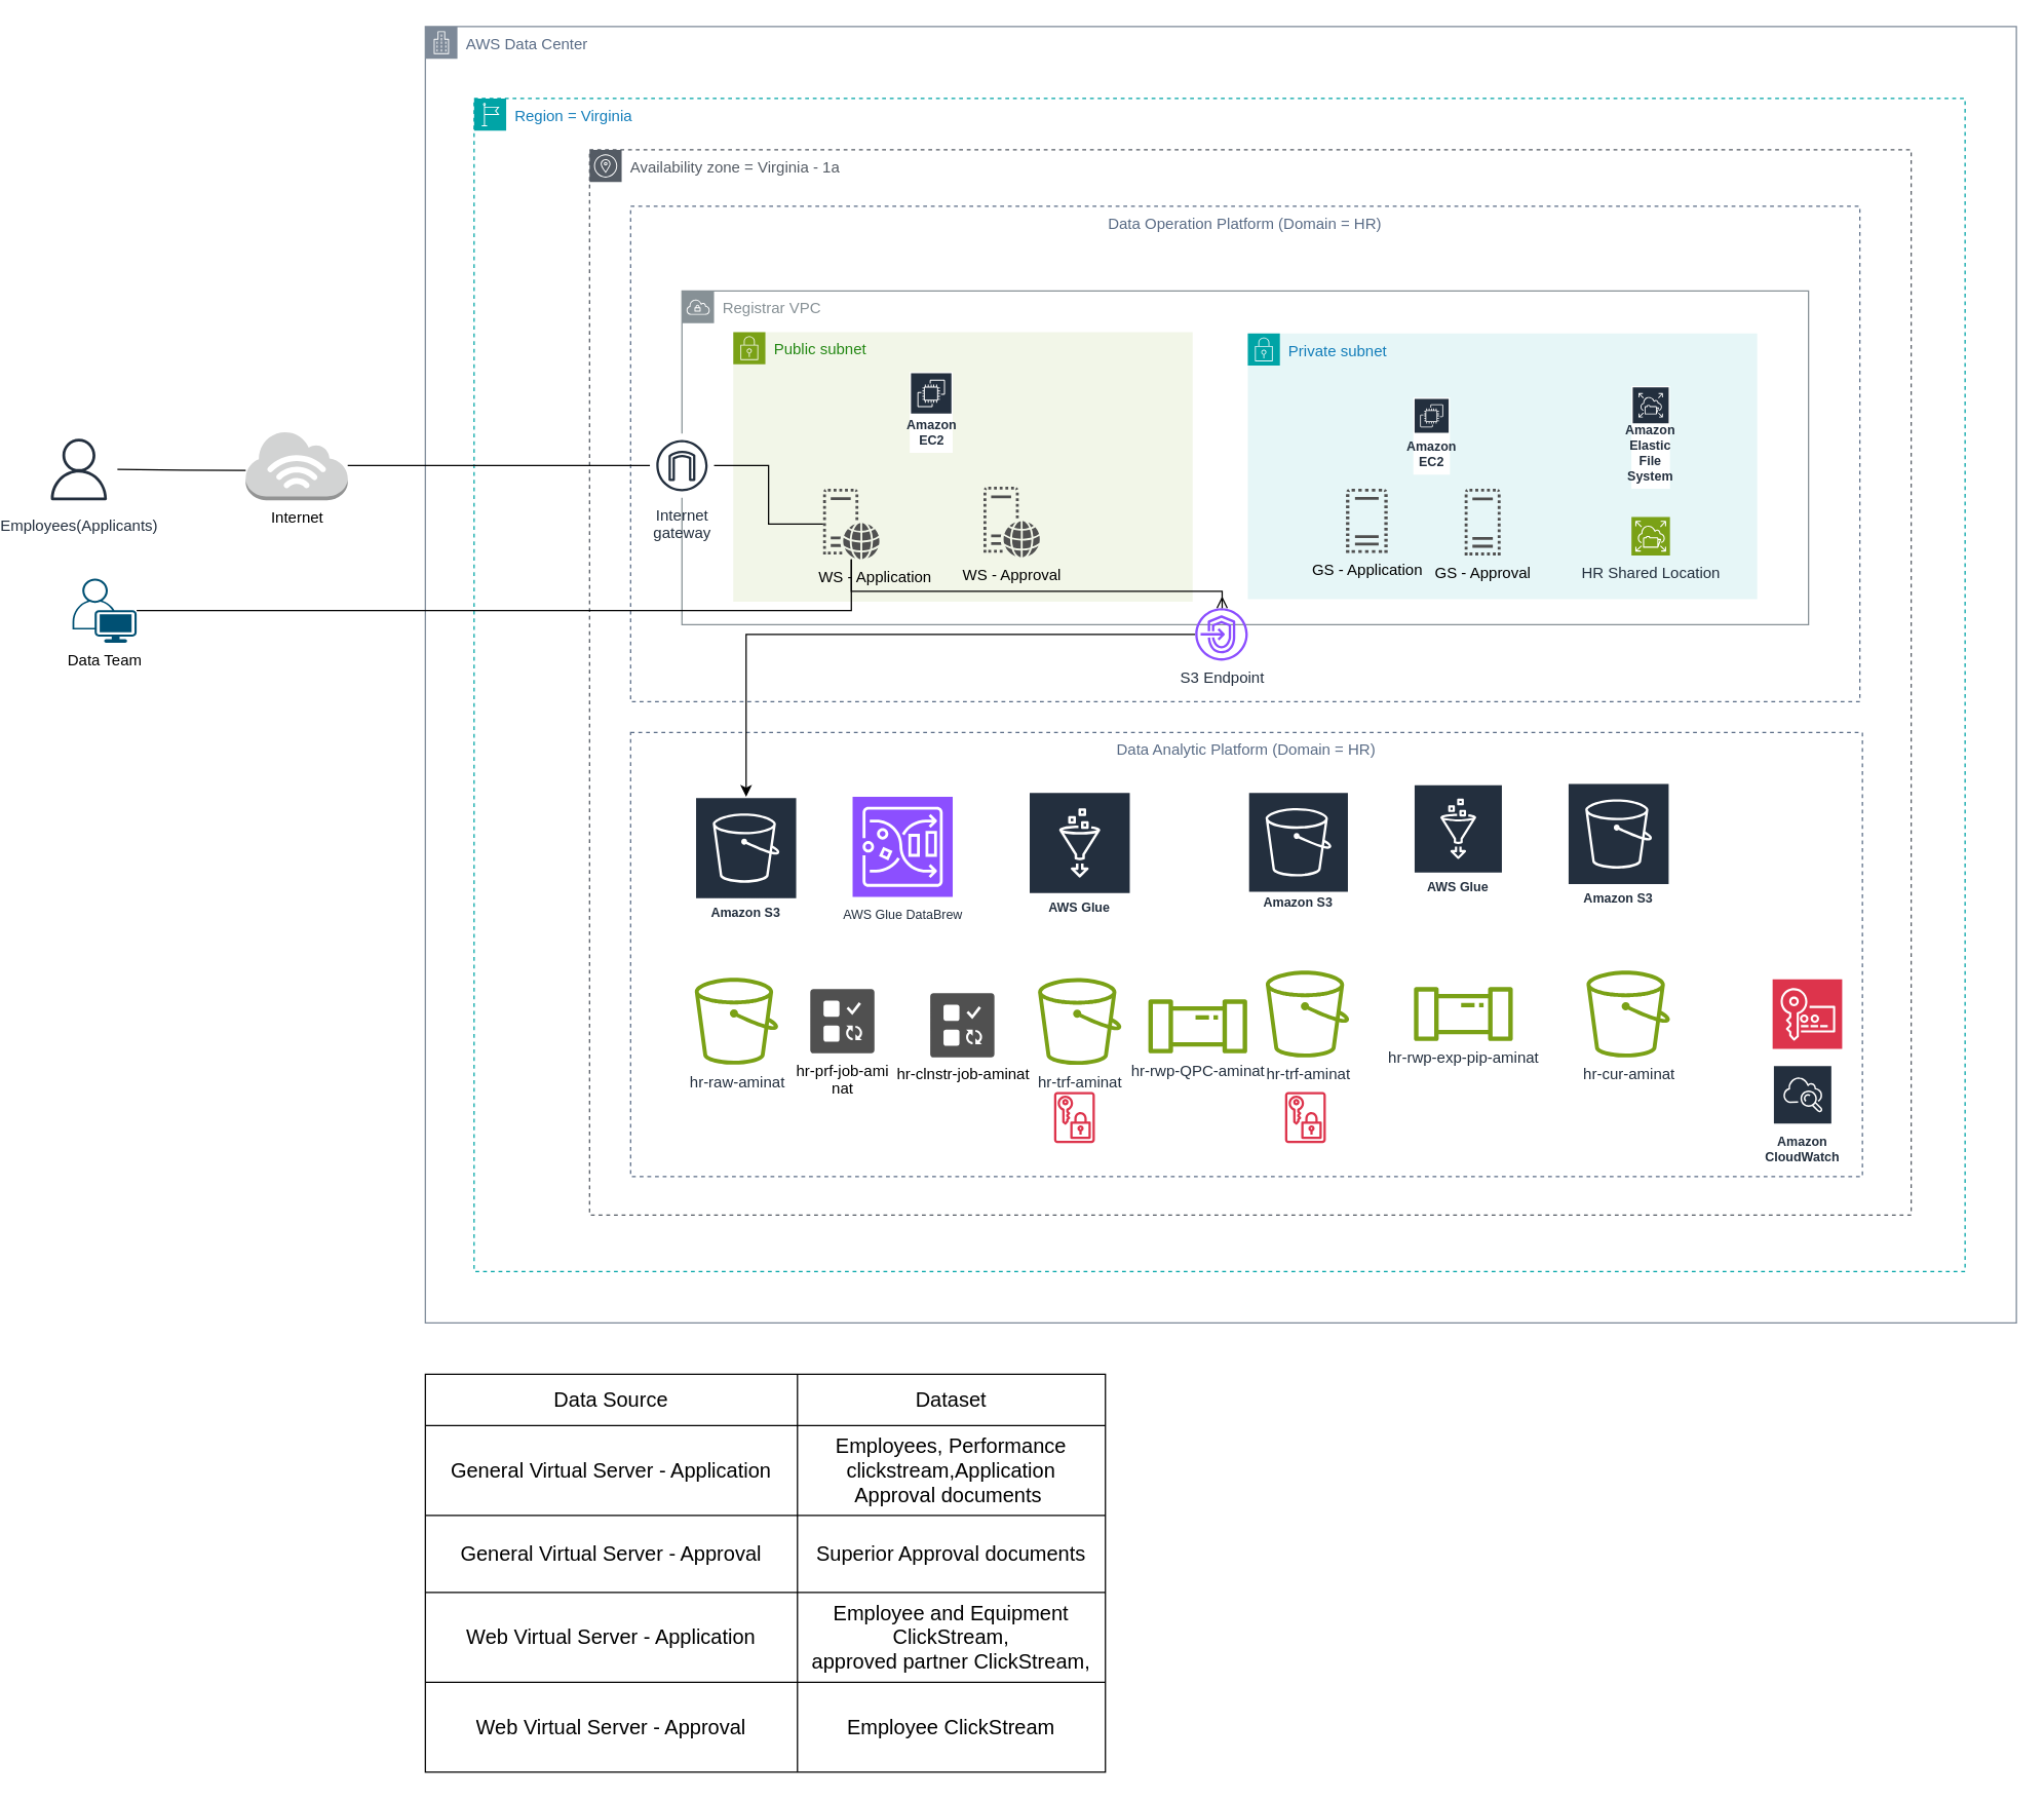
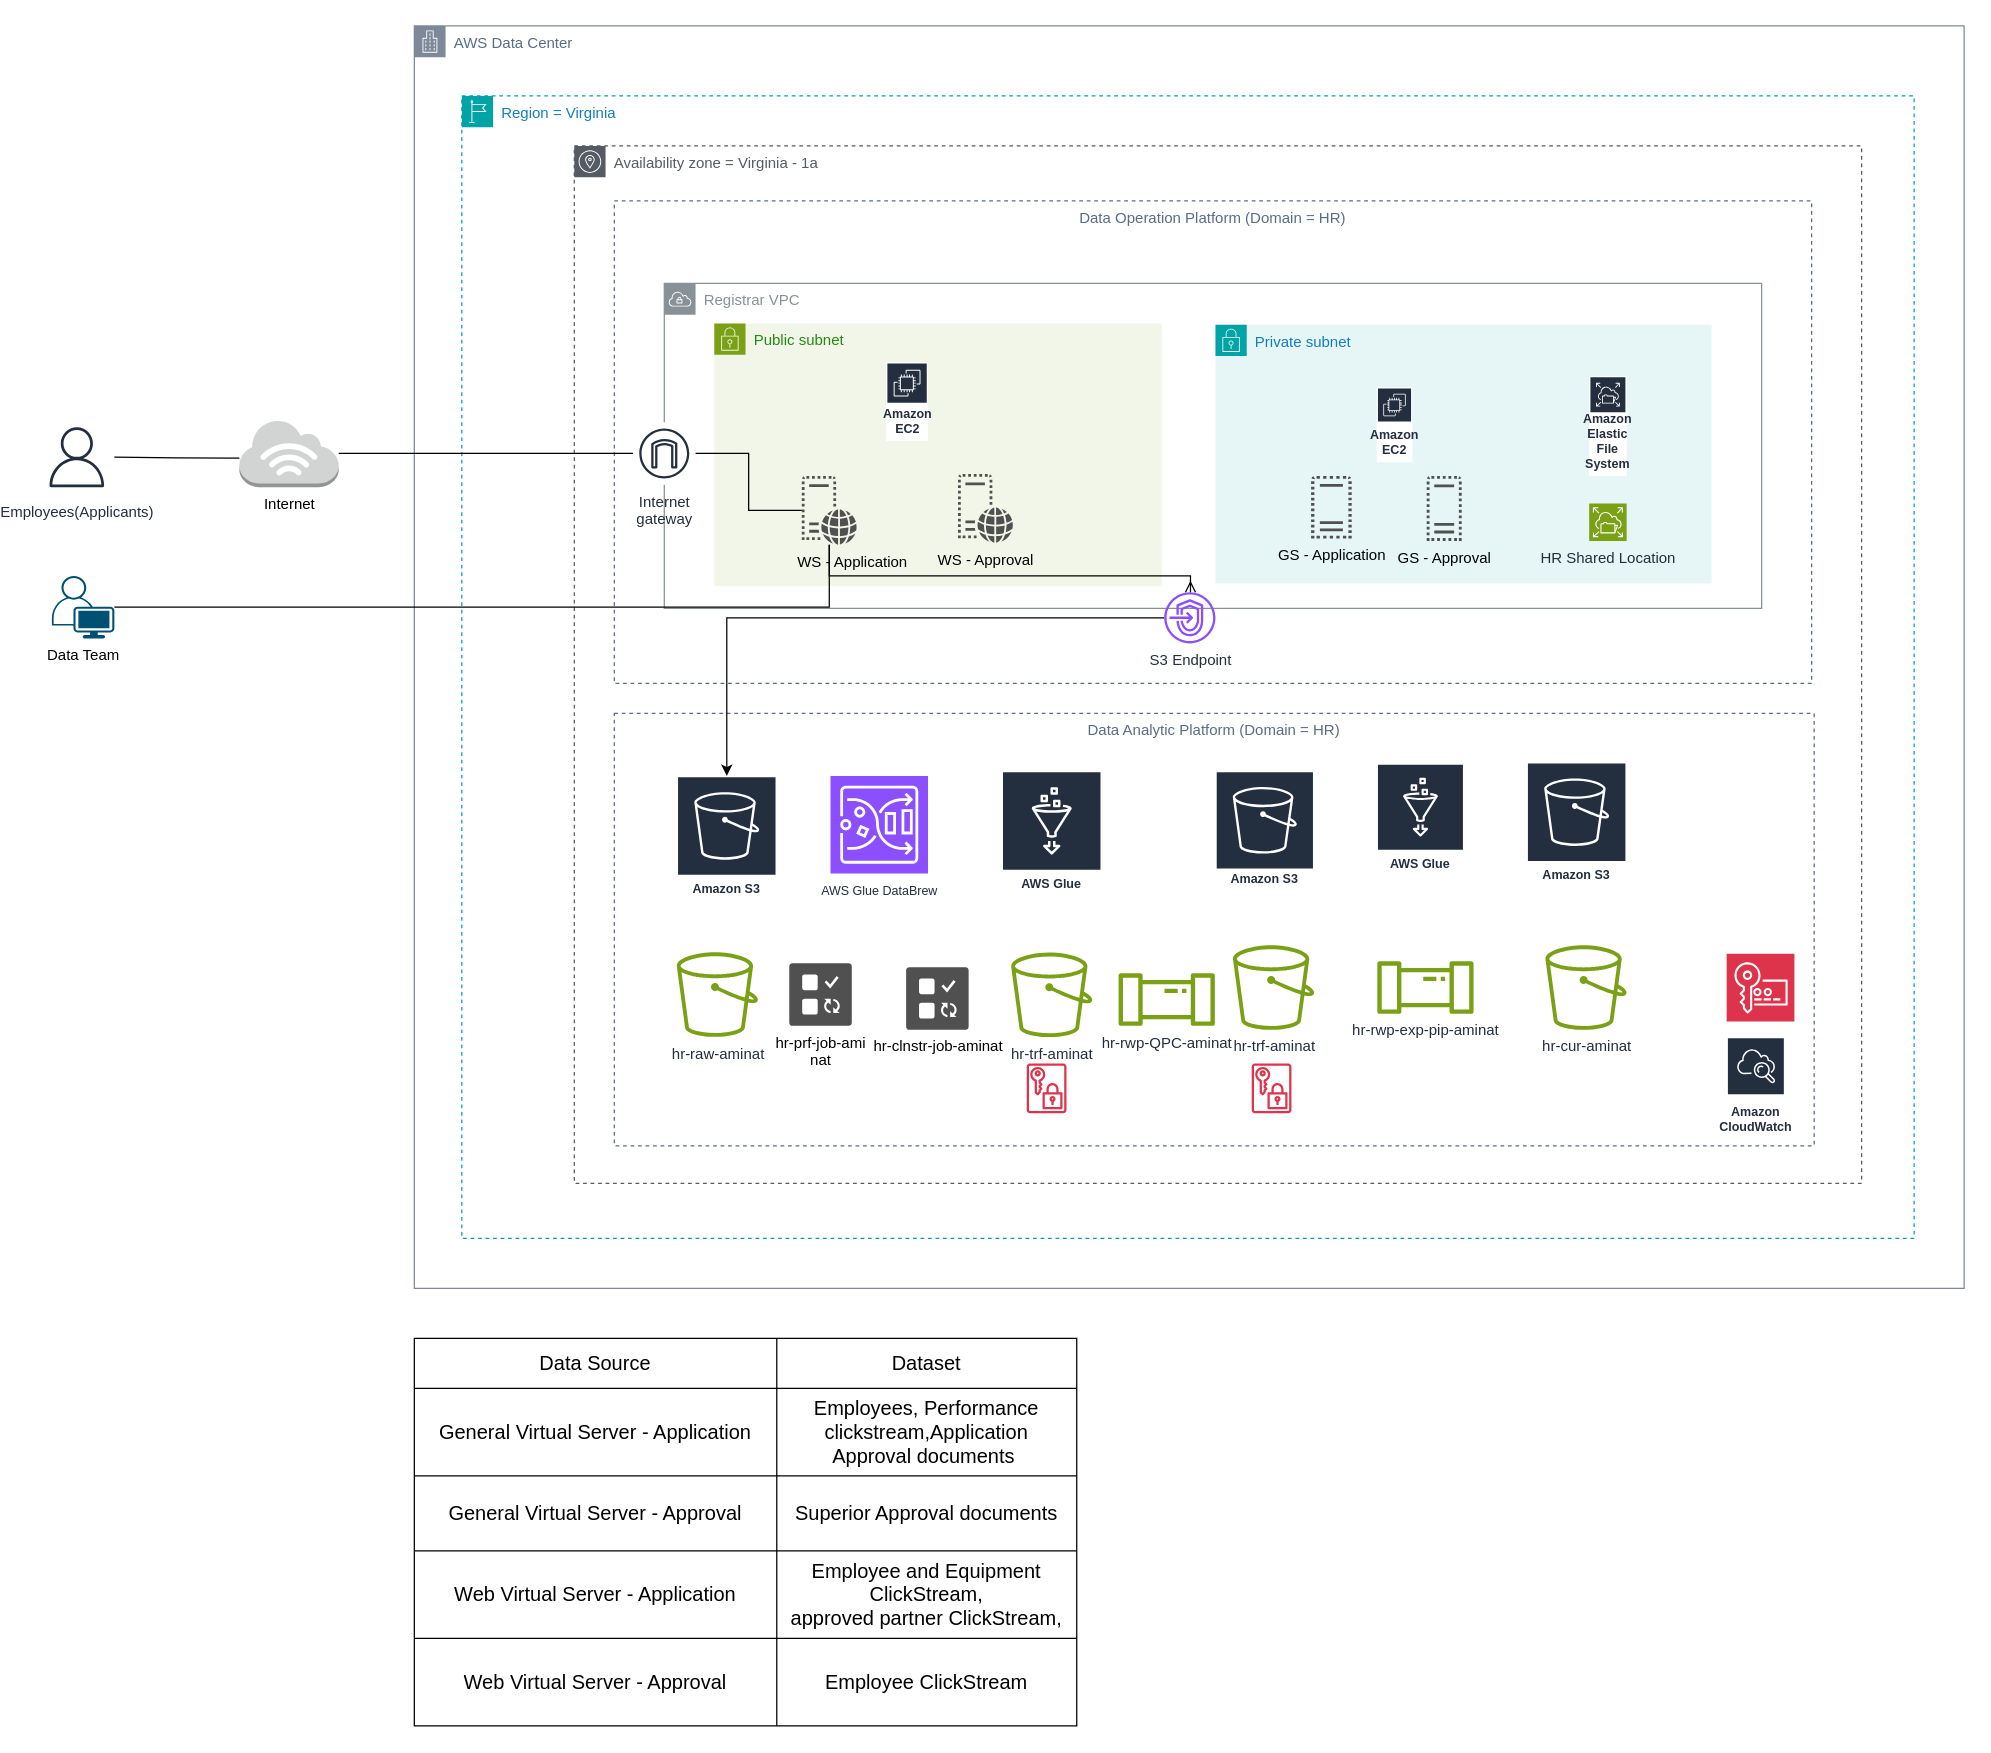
- <mxCell id="59" value="Data Team" style="points=[[0.35,0,0],[0.98,0.51,0],[1,0.71,0],[0.67,1,0],[0,0.795,0],[0,0.65,0]];verticalLabelPosition=bottom;sketch=0;html=1;verticalAlign=top;aspect=fixed;align=center;pointerEvents=1;shape=mxgraph.cisco19.user;fillColor=#005073;strokeColor=none;" vertex="1" parent="1"><mxGeometry x="45" y="450" width="50" height="50" as="geometry" /></mxCell>
+ <mxCell id="59" value="Data Team" style="points=[[0.35,0,0],[0.98,0.51,0],[1,0.71,0],[0.67,1,0],[0,0.795,0],[0,0.65,0]];verticalLabelPosition=bottom;sketch=0;html=1;verticalAlign=top;aspect=fixed;align=center;pointerEvents=1;shape=mxgraph.cisco19.user;fillColor=#005073;strokeColor=none;" vertex="1" parent="1"><mxGeometry x="30" y="460" width="50" height="50" as="geometry" /></mxCell>
